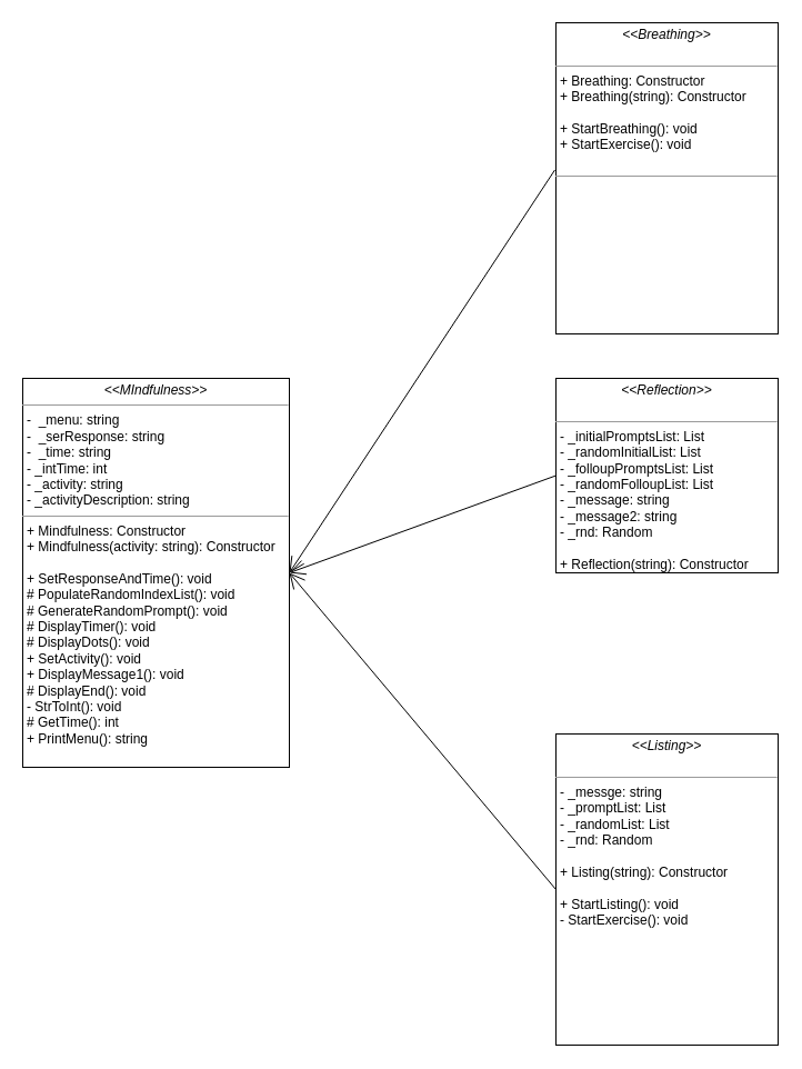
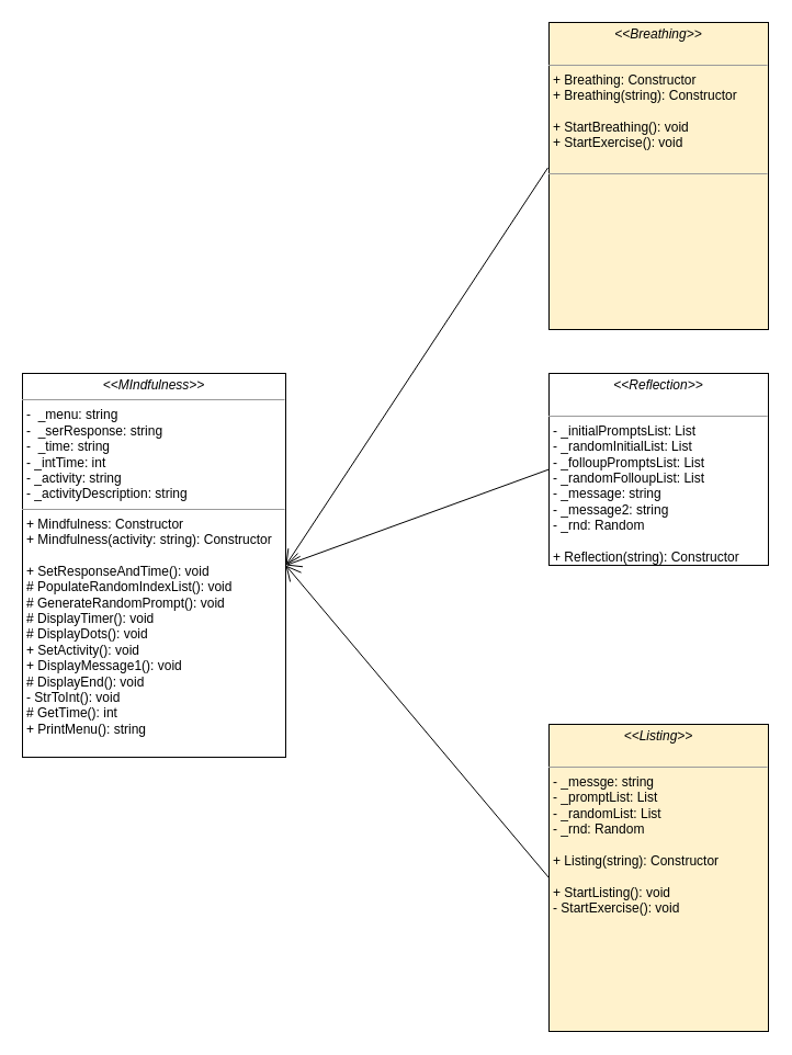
- <mxCell id="3" value="&lt;p style=&quot;margin:0px;margin-top:4px;text-align:center;&quot;&gt;&lt;i&gt;&amp;lt;&amp;lt;Breathing&amp;gt;&amp;gt;&lt;/i&gt;&lt;br&gt;&lt;br&gt;&lt;/p&gt;&lt;hr size=&quot;1&quot;&gt;&lt;p style=&quot;margin:0px;margin-left:4px;&quot;&gt;+ Breathing: Constructor&lt;/p&gt;&lt;p style=&quot;margin:0px;margin-left:4px;&quot;&gt;+ Breathing(string): Constructor&lt;/p&gt;&lt;p style=&quot;margin:0px;margin-left:4px;&quot;&gt;&lt;br&gt;&lt;/p&gt;&lt;p style=&quot;margin:0px;margin-left:4px;&quot;&gt;+ StartBreathing(): void&lt;/p&gt;&lt;p style=&quot;margin:0px;margin-left:4px;&quot;&gt;+ StartExercise(): void&lt;br&gt;&lt;br&gt;&lt;/p&gt;&lt;hr size=&quot;1&quot;&gt;&lt;p style=&quot;margin:0px;margin-left:4px;&quot;&gt;&lt;br&gt;&lt;/p&gt;" style="verticalAlign=top;align=left;overflow=fill;fontSize=12;fontFamily=Helvetica;html=1;" parent="1" vertex="1"><mxGeometry x="500" y="20" width="200" height="280" as="geometry" /></mxCell>
+ <mxCell id="3" value="&lt;p style=&quot;margin:0px;margin-top:4px;text-align:center;&quot;&gt;&lt;i&gt;&amp;lt;&amp;lt;Breathing&amp;gt;&amp;gt;&lt;/i&gt;&lt;br&gt;&lt;br&gt;&lt;/p&gt;&lt;hr size=&quot;1&quot;&gt;&lt;p style=&quot;margin:0px;margin-left:4px;&quot;&gt;+ Breathing: Constructor&lt;/p&gt;&lt;p style=&quot;margin:0px;margin-left:4px;&quot;&gt;+ Breathing(string): Constructor&lt;/p&gt;&lt;p style=&quot;margin:0px;margin-left:4px;&quot;&gt;&lt;br&gt;&lt;/p&gt;&lt;p style=&quot;margin:0px;margin-left:4px;&quot;&gt;+ StartBreathing(): void&lt;/p&gt;&lt;p style=&quot;margin:0px;margin-left:4px;&quot;&gt;+ StartExercise(): void&lt;br&gt;&lt;br&gt;&lt;/p&gt;&lt;hr size=&quot;1&quot;&gt;&lt;p style=&quot;margin:0px;margin-left:4px;&quot;&gt;&lt;br&gt;&lt;/p&gt;" style="verticalAlign=top;align=left;overflow=fill;fontSize=12;fontFamily=Helvetica;html=1;fillColor=#fff2cc;" parent="1" vertex="1"><mxGeometry x="500" y="20" width="200" height="280" as="geometry" /></mxCell>
- <mxCell id="5" value="&lt;p style=&quot;margin:0px;margin-top:4px;text-align:center;&quot;&gt;&lt;i&gt;&amp;lt;&amp;lt;Listing&amp;gt;&amp;gt;&lt;/i&gt;&lt;br&gt;&lt;br&gt;&lt;/p&gt;&lt;hr size=&quot;1&quot;&gt;&lt;p style=&quot;margin:0px;margin-left:4px;&quot;&gt;- _messge: string&lt;/p&gt;&lt;p style=&quot;margin:0px;margin-left:4px;&quot;&gt;- _promptList: List&lt;/p&gt;&lt;p style=&quot;margin:0px;margin-left:4px;&quot;&gt;- _randomList: List&lt;/p&gt;&lt;p style=&quot;margin:0px;margin-left:4px;&quot;&gt;- _rnd: Random&lt;/p&gt;&lt;p style=&quot;margin:0px;margin-left:4px;&quot;&gt;&lt;br&gt;&lt;/p&gt;&lt;p style=&quot;margin:0px;margin-left:4px;&quot;&gt;+ Listing(string): Constructor&lt;/p&gt;&lt;p style=&quot;margin:0px;margin-left:4px;&quot;&gt;&lt;br&gt;&lt;/p&gt;&lt;p style=&quot;margin:0px;margin-left:4px;&quot;&gt;+ StartListing(): void&lt;/p&gt;&lt;p style=&quot;margin:0px;margin-left:4px;&quot;&gt;- StartExercise(): void&lt;/p&gt;" style="verticalAlign=top;align=left;overflow=fill;fontSize=12;fontFamily=Helvetica;html=1;" parent="1" vertex="1"><mxGeometry x="500" y="660" width="200" height="280" as="geometry" /></mxCell>
+ <mxCell id="5" value="&lt;p style=&quot;margin:0px;margin-top:4px;text-align:center;&quot;&gt;&lt;i&gt;&amp;lt;&amp;lt;Listing&amp;gt;&amp;gt;&lt;/i&gt;&lt;br&gt;&lt;br&gt;&lt;/p&gt;&lt;hr size=&quot;1&quot;&gt;&lt;p style=&quot;margin:0px;margin-left:4px;&quot;&gt;- _messge: string&lt;/p&gt;&lt;p style=&quot;margin:0px;margin-left:4px;&quot;&gt;- _promptList: List&lt;/p&gt;&lt;p style=&quot;margin:0px;margin-left:4px;&quot;&gt;- _randomList: List&lt;/p&gt;&lt;p style=&quot;margin:0px;margin-left:4px;&quot;&gt;- _rnd: Random&lt;/p&gt;&lt;p style=&quot;margin:0px;margin-left:4px;&quot;&gt;&lt;br&gt;&lt;/p&gt;&lt;p style=&quot;margin:0px;margin-left:4px;&quot;&gt;+ Listing(string): Constructor&lt;/p&gt;&lt;p style=&quot;margin:0px;margin-left:4px;&quot;&gt;&lt;br&gt;&lt;/p&gt;&lt;p style=&quot;margin:0px;margin-left:4px;&quot;&gt;+ StartListing(): void&lt;/p&gt;&lt;p style=&quot;margin:0px;margin-left:4px;&quot;&gt;- StartExercise(): void&lt;/p&gt;" style="verticalAlign=top;align=left;overflow=fill;fontSize=12;fontFamily=Helvetica;html=1;fillColor=#fff2cc;" parent="1" vertex="1"><mxGeometry x="500" y="660" width="200" height="280" as="geometry" /></mxCell>
